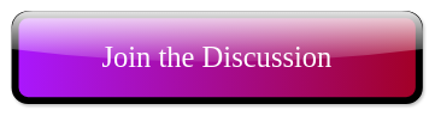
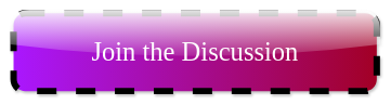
- <mxCell id="2" value="Join the Discussion" style="rounded=1;whiteSpace=wrap;html=1;fillColor=#a20025;fontColor=#ffffff;gradientColor=#AA17FF;gradientDirection=west;fontSize=41;fontFamily=Lucida Console;strokeWidth=10;strokeColor=#000000;shadow=1;glass=1;sketch=0;" parent="1" vertex="1"><mxGeometry x="20" y="20" width="560" height="120" as="geometry" /></mxCell>
+ <mxCell id="2" value="Join the Discussion" style="rounded=1;whiteSpace=wrap;html=1;fillColor=#a20025;fontColor=#ffffff;gradientColor=#AA17FF;gradientDirection=west;fontSize=41;fontFamily=Lucida Console;strokeWidth=10;strokeColor=#000000;shadow=1;glass=1;sketch=0;dashed=1;" parent="1" vertex="1"><mxGeometry x="20" y="20" width="560" height="120" as="geometry" /></mxCell>
